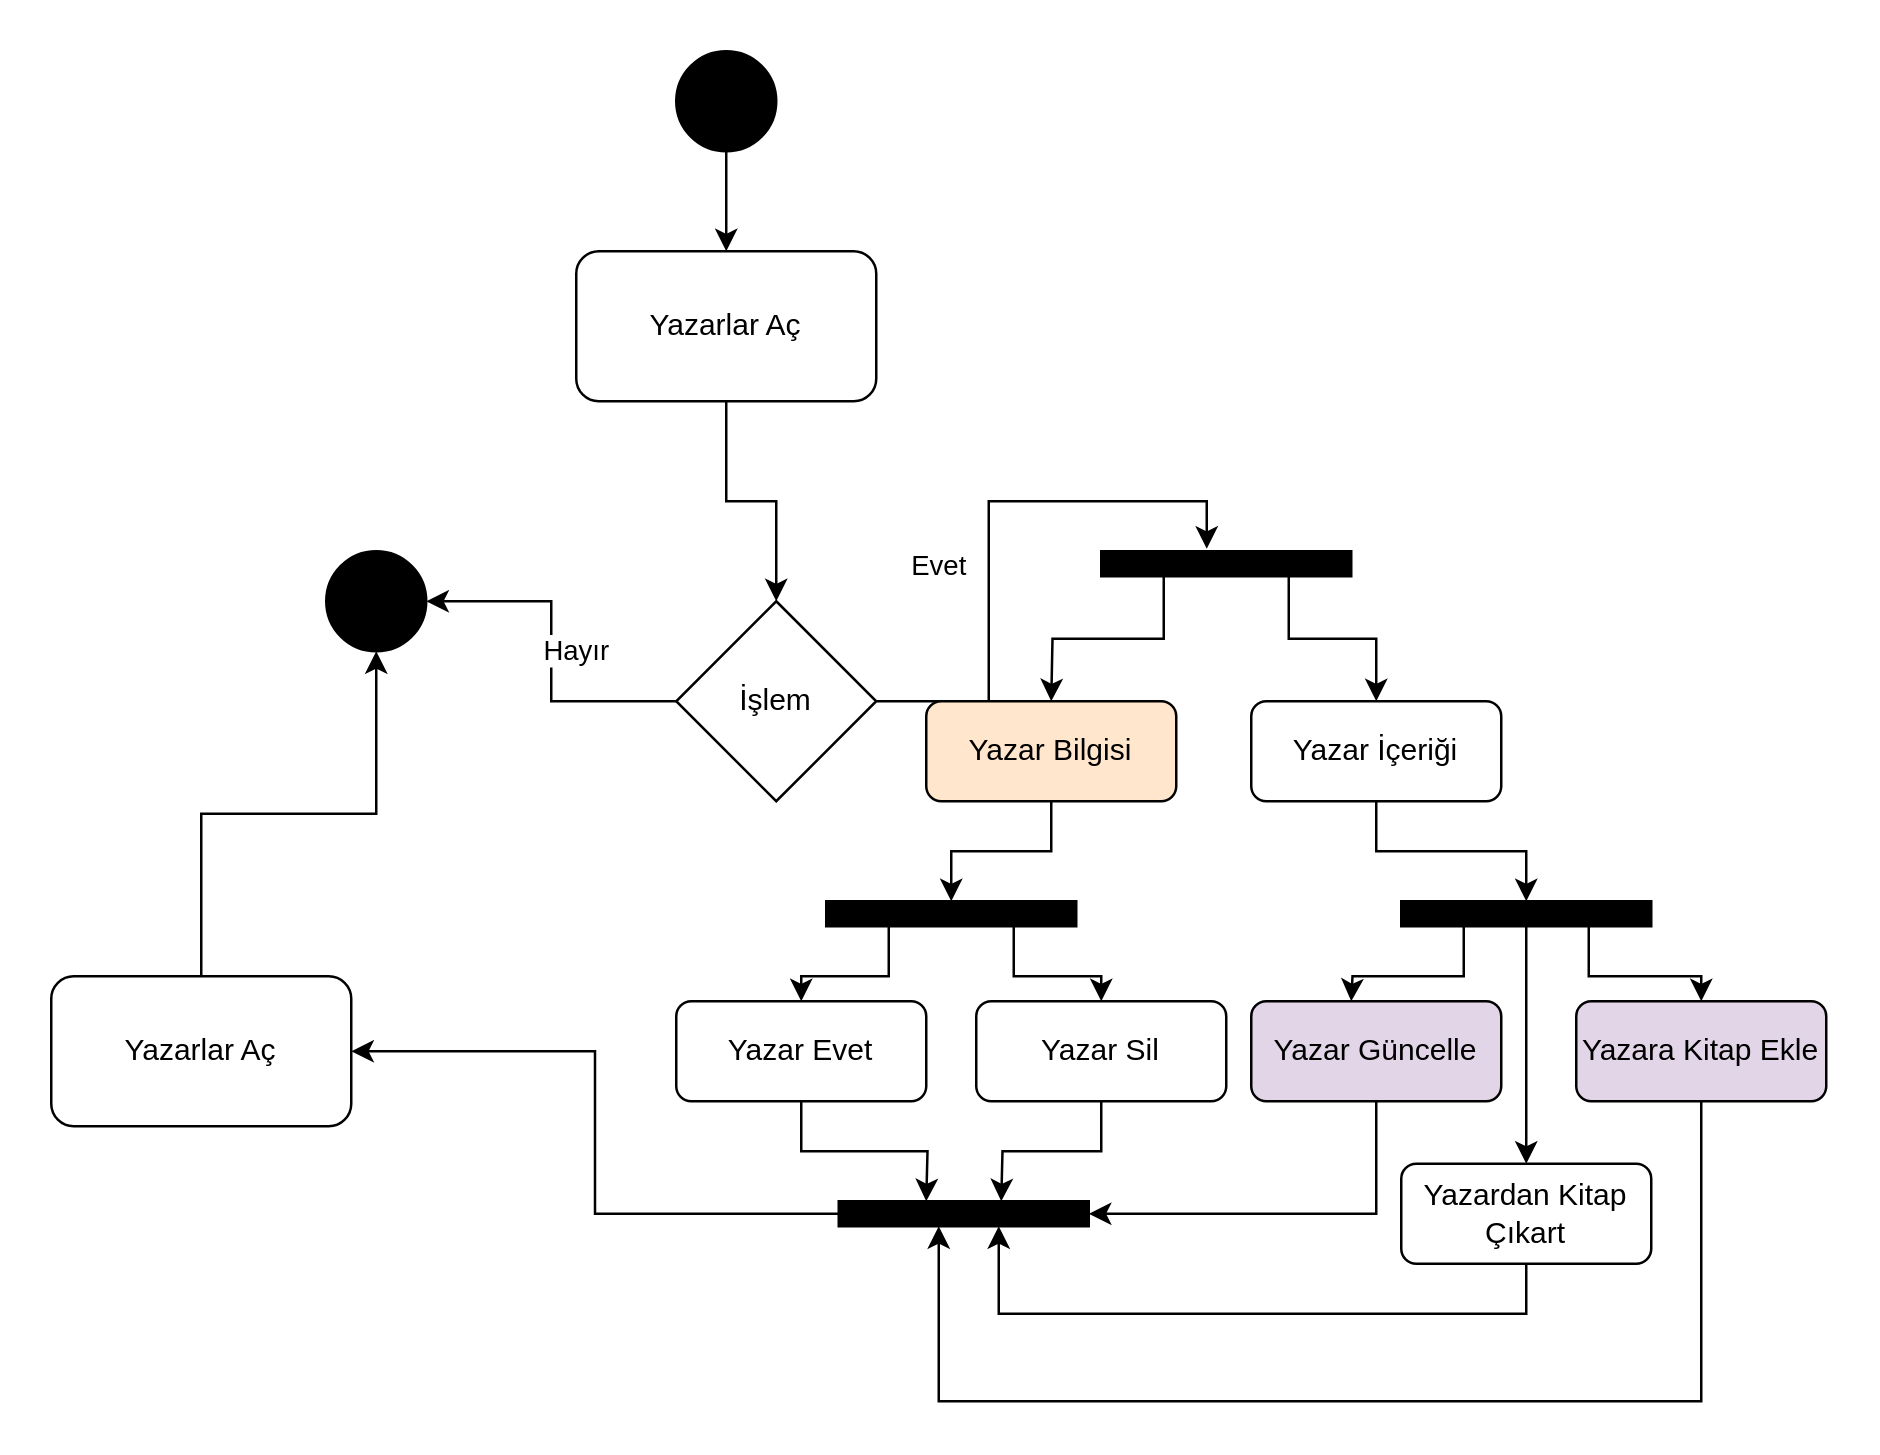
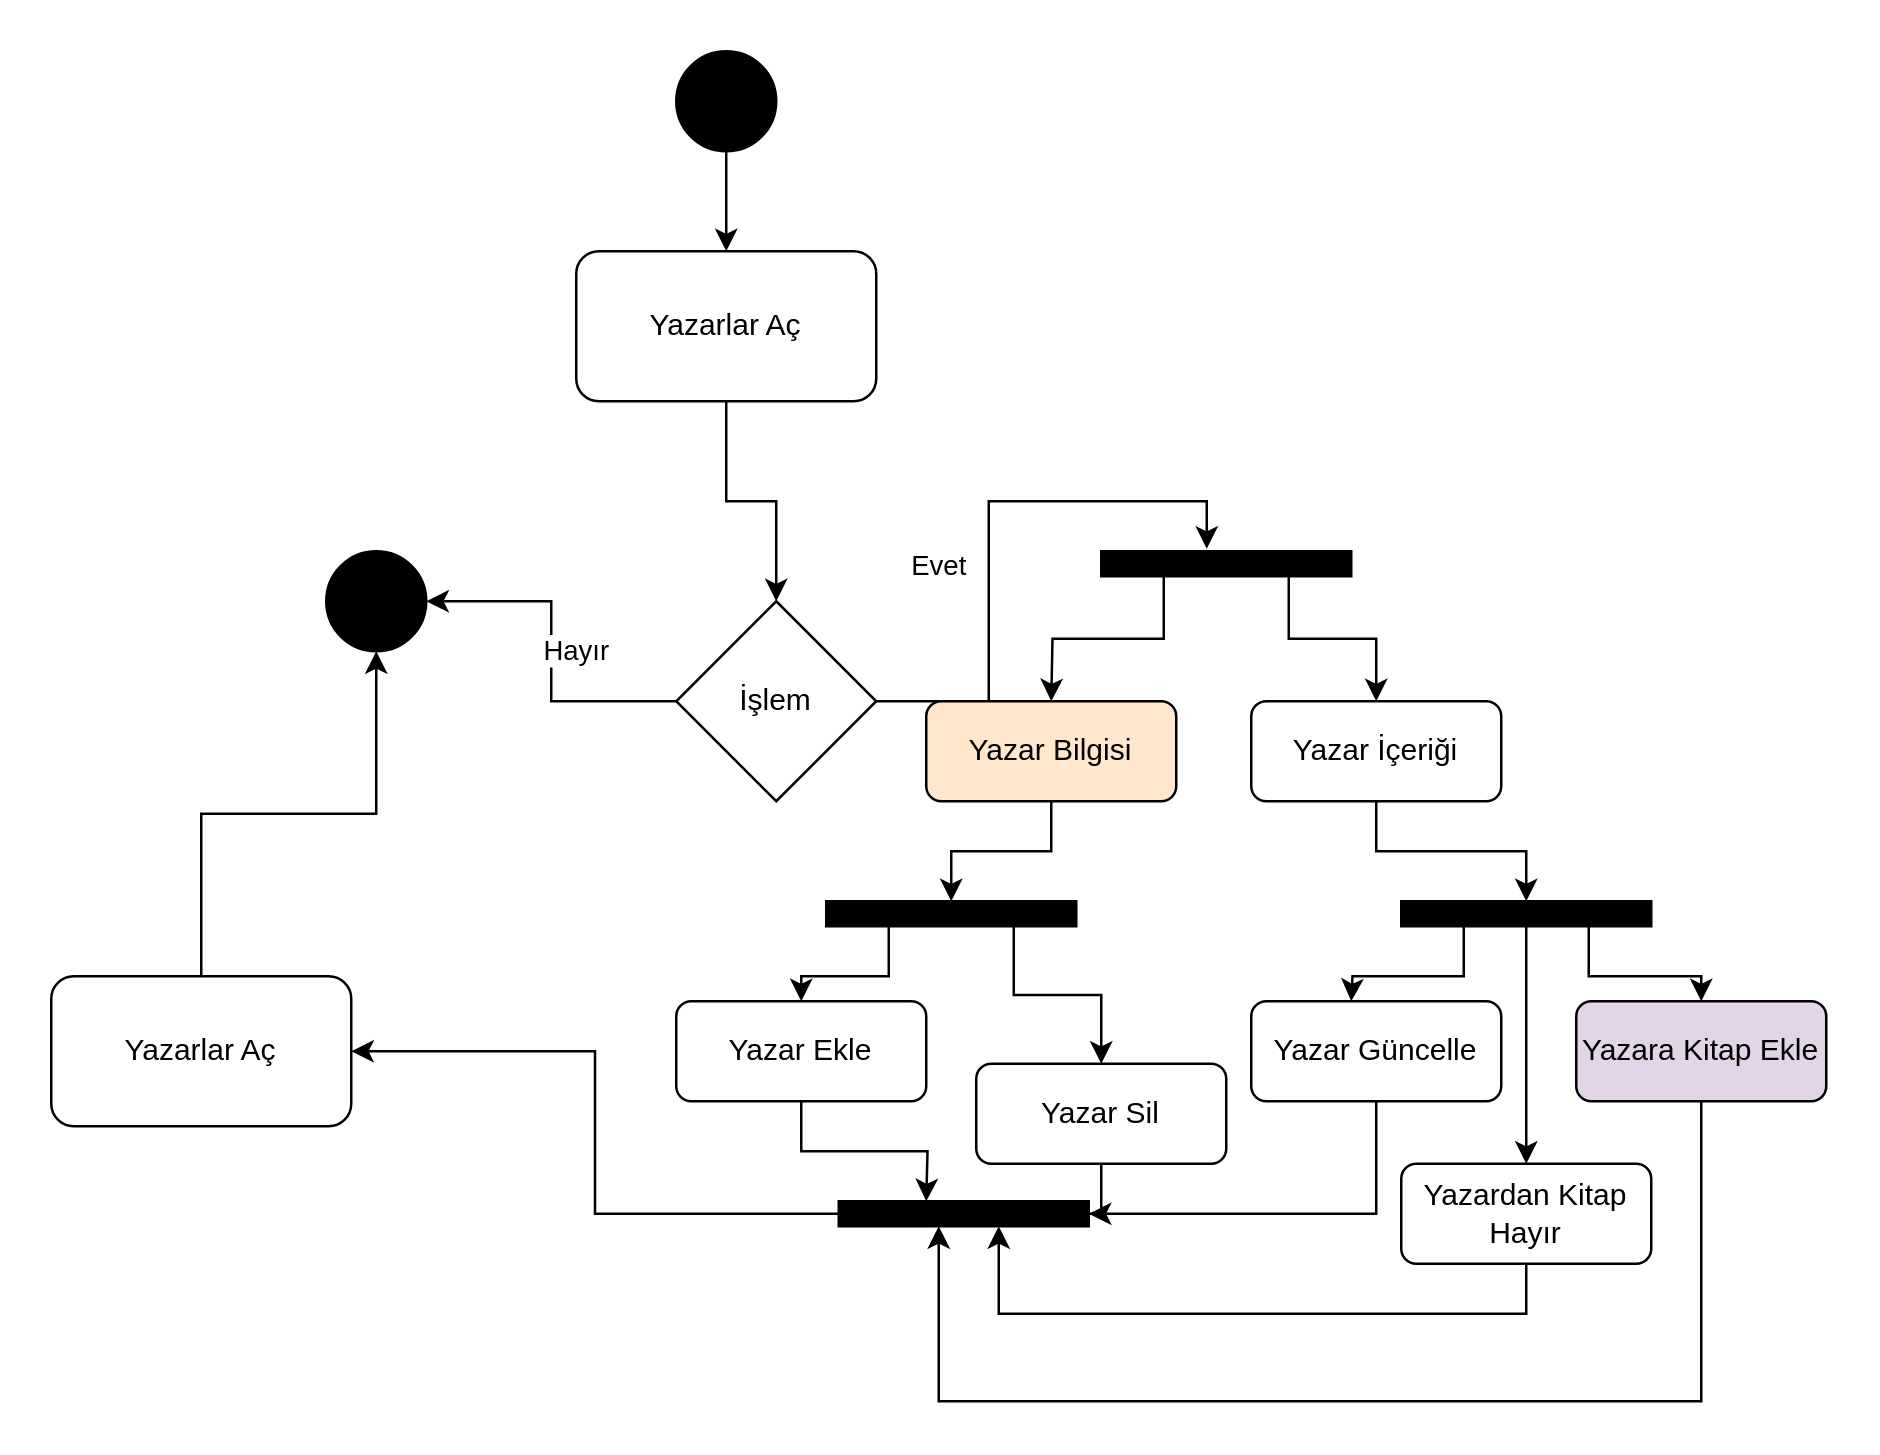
- <mxCell id="21" value="Yazar Evet" style="rounded=1;whiteSpace=wrap;html=1;" vertex="1" parent="1"><mxGeometry x="270" y="400" width="100" height="40" as="geometry" /></mxCell>
+ <mxCell id="21" value="Yazar Ekle" style="rounded=1;whiteSpace=wrap;html=1;" vertex="1" parent="1"><mxGeometry x="270" y="400" width="100" height="40" as="geometry" /></mxCell>
- <mxCell id="23" value="Yazar Sil" style="rounded=1;whiteSpace=wrap;html=1;" vertex="1" parent="1"><mxGeometry x="390" y="400" width="100" height="40" as="geometry" /></mxCell>
+ <mxCell id="23" value="Yazar Sil" style="rounded=1;whiteSpace=wrap;html=1;" vertex="1" parent="1"><mxGeometry x="390" y="425" width="100" height="40" as="geometry" /></mxCell>
- <mxCell id="33" value="Yazar Güncelle" style="rounded=1;whiteSpace=wrap;html=1;fillColor=#e1d5e7;" vertex="1" parent="1"><mxGeometry x="500" y="400" width="100" height="40" as="geometry" /></mxCell>
+ <mxCell id="33" value="Yazar Güncelle" style="rounded=1;whiteSpace=wrap;html=1;" vertex="1" parent="1"><mxGeometry x="500" y="400" width="100" height="40" as="geometry" /></mxCell>
- <mxCell id="37" value="Yazardan Kitap Çıkart" style="rounded=1;whiteSpace=wrap;html=1;" vertex="1" parent="1"><mxGeometry x="560" y="465" width="100" height="40" as="geometry" /></mxCell>
+ <mxCell id="37" value="Yazardan Kitap Hayır" style="rounded=1;whiteSpace=wrap;html=1;" vertex="1" parent="1"><mxGeometry x="560" y="465" width="100" height="40" as="geometry" /></mxCell>
